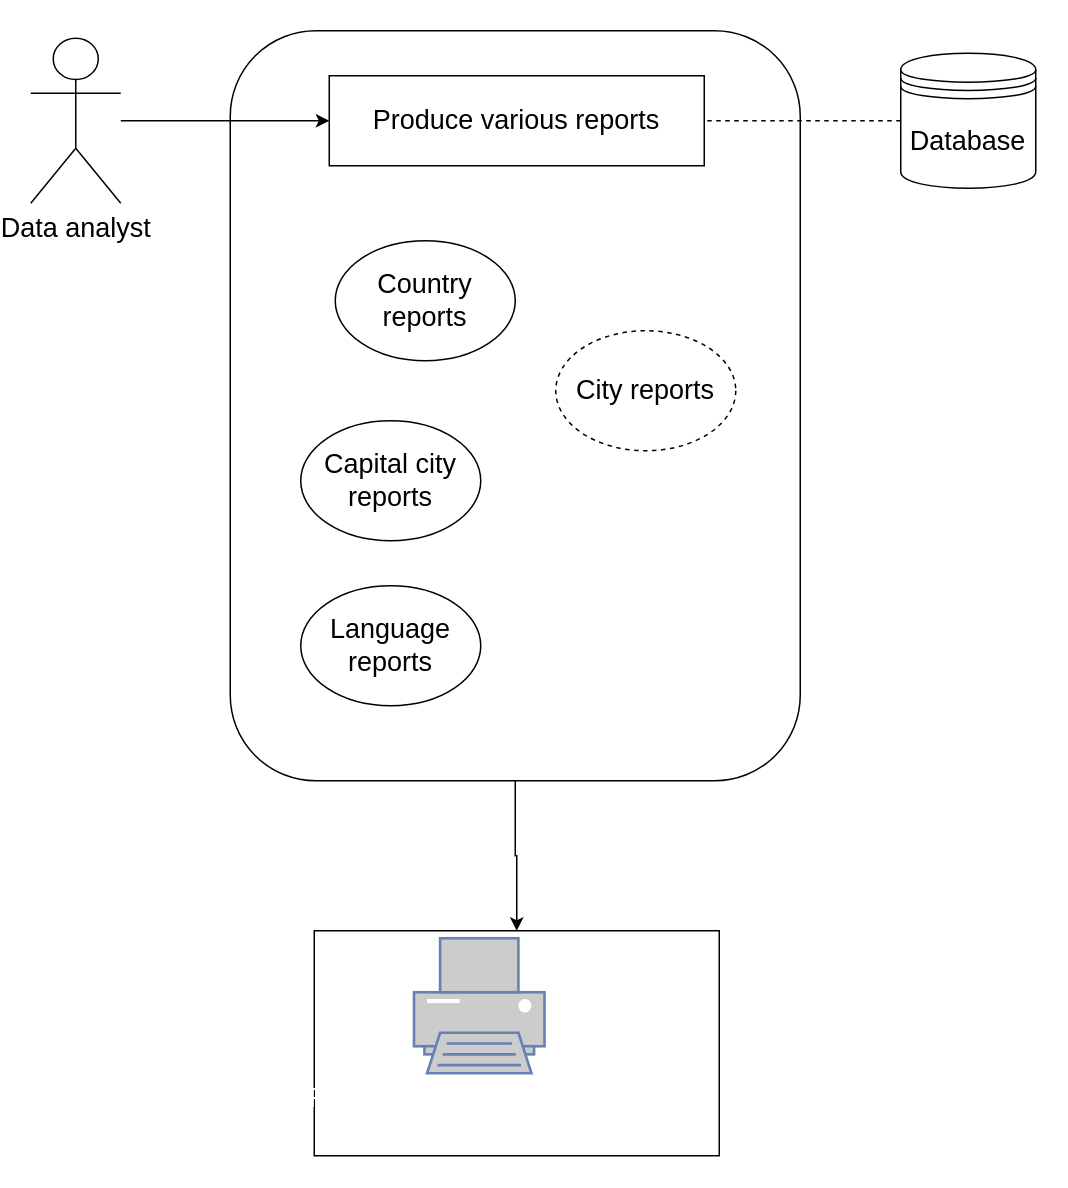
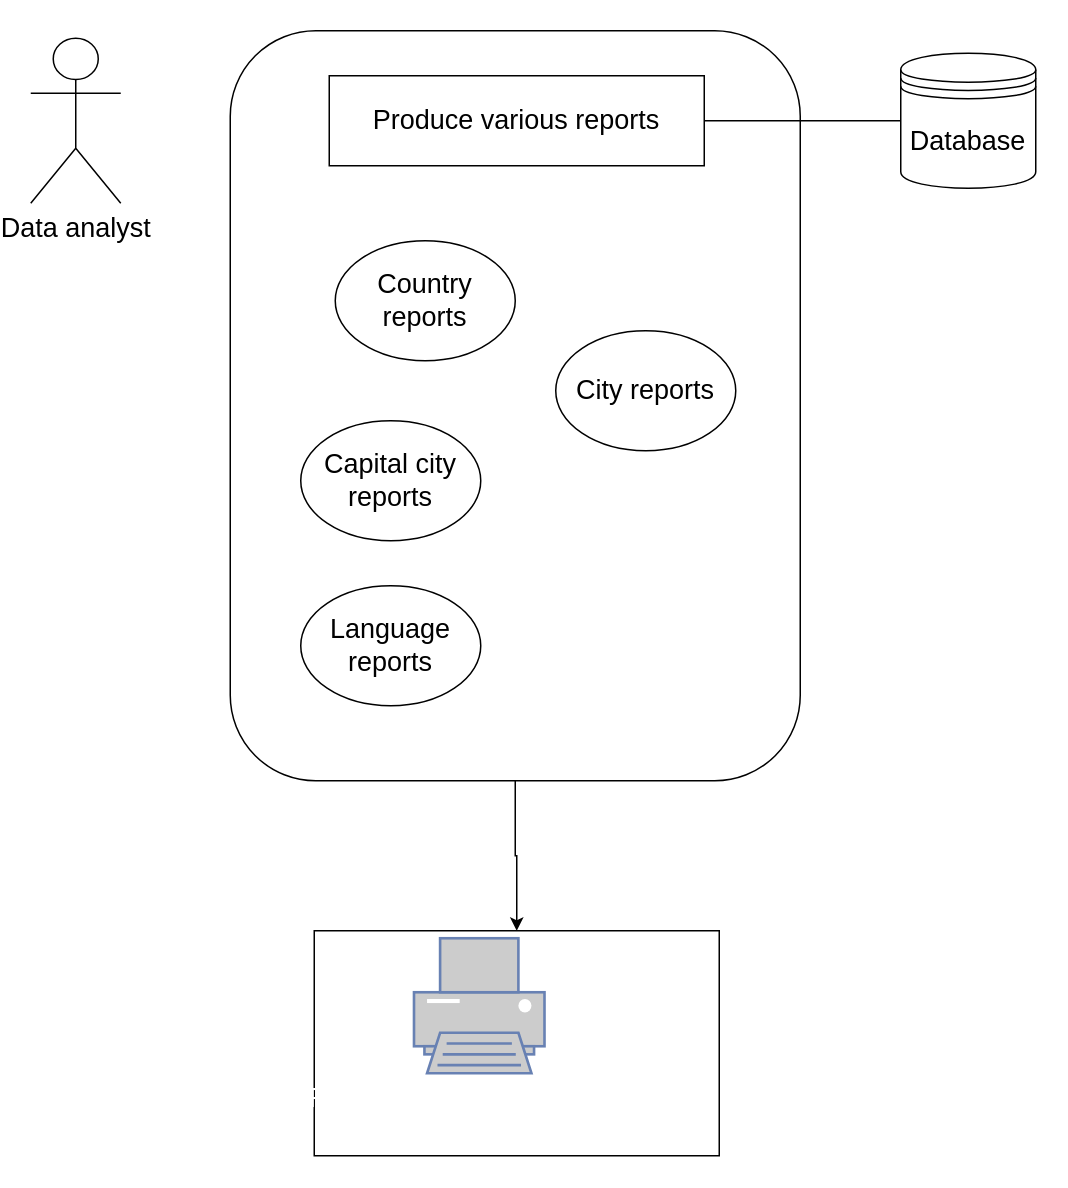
- <mxCell id="5" style="edgeStyle=orthogonalEdgeStyle;rounded=0;orthogonalLoop=1;jettySize=auto;html=1;entryX=0;entryY=0.5;entryDx=0;entryDy=0;fontSize=18;" edge="1" parent="1" source="6" target="13"><mxGeometry relative="1" as="geometry" /></mxCell>
- <mxCell id="7" style="edgeStyle=orthogonalEdgeStyle;rounded=0;orthogonalLoop=1;jettySize=auto;html=1;entryX=1;entryY=0.5;entryDx=0;entryDy=0;fontSize=18;endArrow=none;endFill=0;dashed=1;" edge="1" parent="1" source="8" target="13"><mxGeometry relative="1" as="geometry" /></mxCell>
+ <mxCell id="7" style="edgeStyle=orthogonalEdgeStyle;rounded=0;orthogonalLoop=1;jettySize=auto;html=1;entryX=1;entryY=0.5;entryDx=0;entryDy=0;fontSize=18;endArrow=none;endFill=0;" edge="1" parent="1" source="8" target="13"><mxGeometry relative="1" as="geometry" /></mxCell>
- <mxCell id="9" value="&lt;font style=&quot;font-size: 18px&quot;&gt;City reports&lt;/font&gt;" style="ellipse;whiteSpace=wrap;html=1;dashed=1;" vertex="1" parent="1"><mxGeometry x="370" y="220" width="120" height="80" as="geometry" /></mxCell>
+ <mxCell id="9" value="&lt;font style=&quot;font-size: 18px&quot;&gt;City reports&lt;/font&gt;" style="ellipse;whiteSpace=wrap;html=1;" vertex="1" parent="1"><mxGeometry x="370" y="220" width="120" height="80" as="geometry" /></mxCell>
